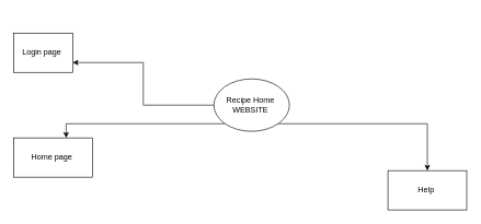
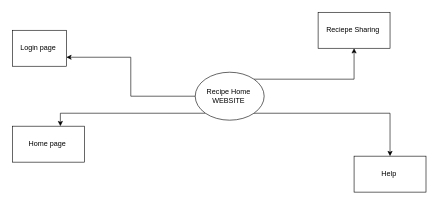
+ <mxCell id="9" value="Reciepe Sharing&amp;nbsp;" style="rounded=0;whiteSpace=wrap;html=1;" vertex="1" parent="1"><mxGeometry x="530" y="20" width="120" height="60" as="geometry" /></mxCell>
+ <mxCell id="4" style="edgeStyle=orthogonalEdgeStyle;rounded=0;orthogonalLoop=1;jettySize=auto;html=1;exitX=1;exitY=0;exitDx=0;exitDy=0;" edge="1" parent="1" source="6" target="9"><mxGeometry relative="1" as="geometry" /></mxCell>
